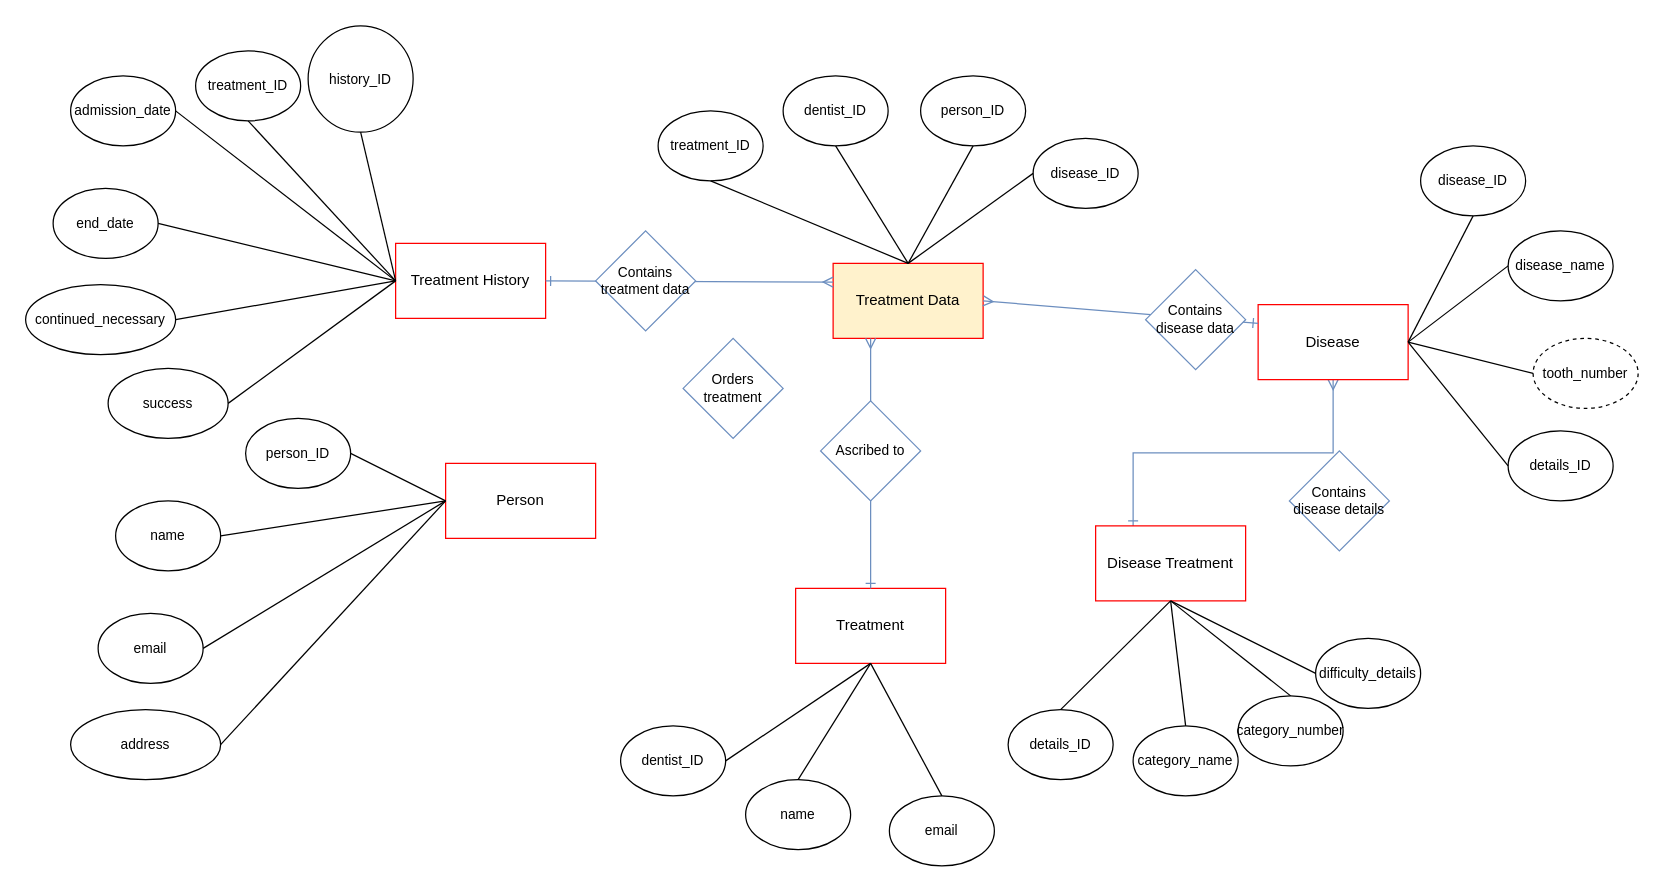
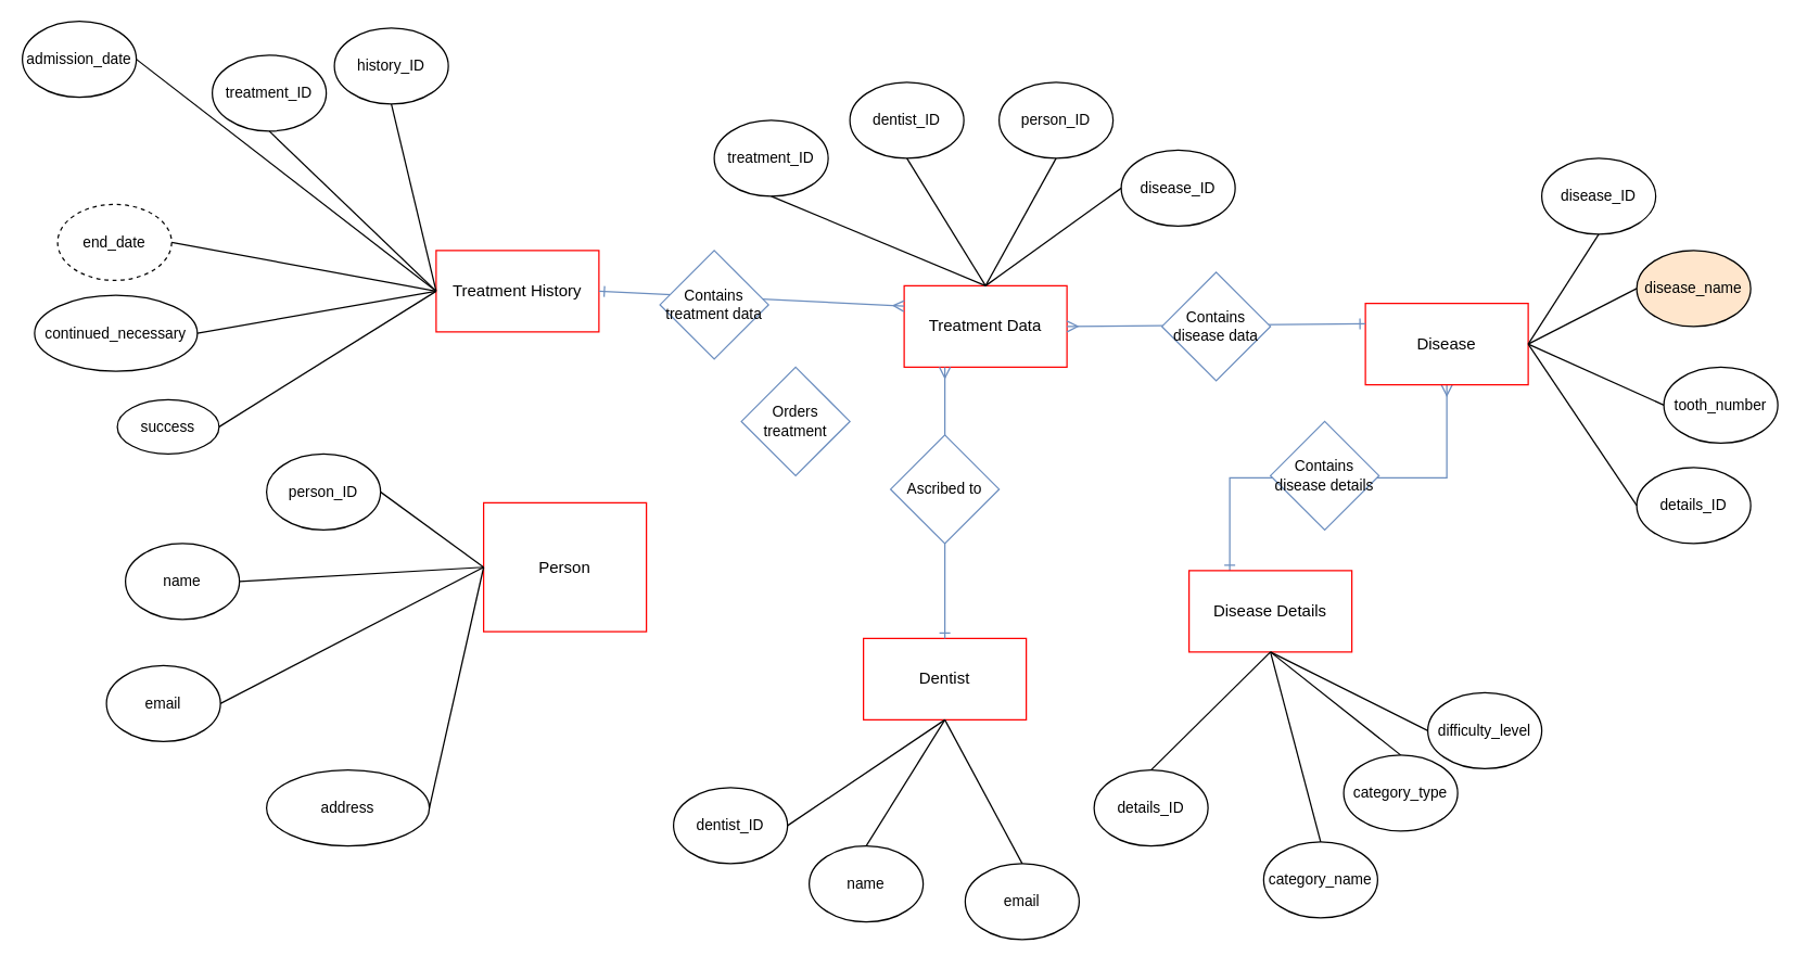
- <mxCell id="20" value="history_ID" style="ellipse;whiteSpace=wrap;html=1;fontFamily=Helvetica;fontSize=11;fontColor=default;" parent="1" vertex="1"><mxGeometry x="246" y="20" width="84" height="85" as="geometry" /></mxCell>
+ <mxCell id="20" value="history_ID" style="ellipse;whiteSpace=wrap;html=1;fontFamily=Helvetica;fontSize=11;fontColor=default;" parent="1" vertex="1"><mxGeometry x="246" y="20" width="84" height="56" as="geometry" /></mxCell>
- <mxCell id="17" value="admission_date" style="ellipse;whiteSpace=wrap;html=1;fontFamily=Helvetica;fontSize=11;fontColor=default;" parent="1" vertex="1"><mxGeometry x="56" y="60" width="84" height="56" as="geometry" /></mxCell>
+ <mxCell id="17" value="admission_date" style="ellipse;whiteSpace=wrap;html=1;fontFamily=Helvetica;fontSize=11;fontColor=default;" parent="1" vertex="1"><mxGeometry x="16" y="15" width="84" height="56" as="geometry" /></mxCell>
- <mxCell id="18" value="end_date" style="ellipse;whiteSpace=wrap;html=1;fontFamily=Helvetica;fontSize=11;fontColor=default;" parent="1" vertex="1"><mxGeometry x="42" width="84" height="56" as="geometry" y="150" /></mxCell>
+ <mxCell id="18" value="end_date" style="ellipse;whiteSpace=wrap;html=1;fontFamily=Helvetica;fontSize=11;fontColor=default;dashed=1;" parent="1" vertex="1"><mxGeometry x="42" width="84" height="56" as="geometry" y="150" /></mxCell>
- <mxCell id="52" value="disease_name" style="ellipse;whiteSpace=wrap;html=1;fontFamily=Helvetica;fontSize=11;fontColor=default;" parent="1" vertex="1"><mxGeometry x="1206" y="184" width="84" height="56" as="geometry" /></mxCell>
+ <mxCell id="52" value="disease_name" style="ellipse;whiteSpace=wrap;html=1;fontFamily=Helvetica;fontSize=11;fontColor=default;fillColor=#ffe6cc;" parent="1" vertex="1"><mxGeometry x="1206" y="184" width="84" height="56" as="geometry" /></mxCell>
- <mxCell id="2" value="Treatment History" style="rounded=0;whiteSpace=wrap;html=1;strokeColor=#FF0000;" parent="1" vertex="1"><mxGeometry x="316" y="194" width="120" height="60" as="geometry" /></mxCell>
+ <mxCell id="2" value="Treatment History" style="rounded=0;whiteSpace=wrap;html=1;strokeColor=#FF0000;" parent="1" vertex="1"><mxGeometry x="321" y="184" width="120" height="60" as="geometry" /></mxCell>
- <mxCell id="16" value="Contains treatment data" style="rhombus;whiteSpace=wrap;html=1;fontFamily=Helvetica;fontSize=11;strokeColor=#6c8ebf;fillColor=#FFFFFF;" parent="1" vertex="1"><mxGeometry x="476" y="184" width="80" height="80" as="geometry" /></mxCell>
+ <mxCell id="16" value="Contains treatment data" style="rhombus;whiteSpace=wrap;html=1;fontFamily=Helvetica;fontSize=11;strokeColor=#6c8ebf;fillColor=#FFFFFF;" parent="1" vertex="1"><mxGeometry x="486" y="184" width="80" height="80" as="geometry" /></mxCell>
- <mxCell id="4" value="Treatment Data" style="rounded=0;whiteSpace=wrap;html=1;strokeColor=#FF0000;fillColor=#fff2cc;" parent="1" vertex="1"><mxGeometry x="666" y="210" width="120" height="60" as="geometry" /></mxCell>
+ <mxCell id="4" value="Treatment Data" style="rounded=0;whiteSpace=wrap;html=1;strokeColor=#FF0000;" parent="1" vertex="1"><mxGeometry x="666" y="210" width="120" height="60" as="geometry" /></mxCell>
- <mxCell id="19" value="continued_necessary" style="ellipse;whiteSpace=wrap;html=1;fontFamily=Helvetica;fontSize=11;fontColor=default;" parent="1" vertex="1"><mxGeometry x="20" y="227" width="120" height="56" as="geometry" /></mxCell>
+ <mxCell id="19" value="continued_necessary" style="ellipse;whiteSpace=wrap;html=1;fontFamily=Helvetica;fontSize=11;fontColor=default;" parent="1" vertex="1"><mxGeometry x="25" y="217" width="120" height="56" as="geometry" /></mxCell>
- <mxCell id="14" value="Contains disease data" style="rhombus;whiteSpace=wrap;html=1;fontFamily=Helvetica;fontSize=11;strokeColor=#6c8ebf;fillColor=#FFFFFF;" parent="1" vertex="1"><mxGeometry x="916" y="215" width="80" height="80" as="geometry" /></mxCell>
+ <mxCell id="14" value="Contains disease data" style="rhombus;whiteSpace=wrap;html=1;fontFamily=Helvetica;fontSize=11;strokeColor=#6c8ebf;fillColor=#FFFFFF;" parent="1" vertex="1"><mxGeometry x="856" y="200" width="80" height="80" as="geometry" /></mxCell>
- <mxCell id="8" value="Disease" style="rounded=0;whiteSpace=wrap;html=1;strokeColor=#FF0000;" parent="1" vertex="1"><mxGeometry x="1006" y="243" width="120" height="60" as="geometry" /></mxCell>
+ <mxCell id="8" value="Disease" style="rounded=0;whiteSpace=wrap;html=1;strokeColor=#FF0000;" parent="1" vertex="1"><mxGeometry x="1006" y="223" width="120" height="60" as="geometry" /></mxCell>
- <mxCell id="53" value="tooth_number" style="ellipse;whiteSpace=wrap;html=1;fontFamily=Helvetica;fontSize=11;fontColor=default;dashed=1;" parent="1" vertex="1"><mxGeometry x="1226" y="270" width="84" height="56" as="geometry" /></mxCell>
+ <mxCell id="53" value="tooth_number" style="ellipse;whiteSpace=wrap;html=1;fontFamily=Helvetica;fontSize=11;fontColor=default;" parent="1" vertex="1"><mxGeometry x="1226" y="270" width="84" height="56" as="geometry" /></mxCell>
- <mxCell id="21" value="success" style="ellipse;whiteSpace=wrap;html=1;fontFamily=Helvetica;fontSize=11;fontColor=default;" parent="1" vertex="1"><mxGeometry x="86" y="294" width="96" height="56" as="geometry" /></mxCell>
+ <mxCell id="21" value="success" style="ellipse;whiteSpace=wrap;html=1;fontFamily=Helvetica;fontSize=11;fontColor=default;" parent="1" vertex="1"><mxGeometry x="86" y="294" width="75" height="40" as="geometry" /></mxCell>
- <mxCell id="3" value="Person" style="rounded=0;whiteSpace=wrap;html=1;strokeColor=#FF0000;" parent="1" vertex="1"><mxGeometry x="356" y="370" width="120" height="60" as="geometry" /></mxCell>
+ <mxCell id="3" value="Person" style="rounded=0;whiteSpace=wrap;html=1;strokeColor=#FF0000;" parent="1" vertex="1"><mxGeometry x="356" y="370" width="120" height="95" as="geometry" /></mxCell>
- <mxCell id="13" value="Contains disease details" style="rhombus;whiteSpace=wrap;html=1;fontFamily=Helvetica;fontSize=11;strokeColor=#6c8ebf;fillColor=#FFFFFF;" parent="1" vertex="1"><mxGeometry x="1031" y="360" width="80" height="80" as="geometry" /></mxCell>
+ <mxCell id="13" value="Contains disease details" style="rhombus;whiteSpace=wrap;html=1;fontFamily=Helvetica;fontSize=11;strokeColor=#6c8ebf;fillColor=#FFFFFF;" parent="1" vertex="1"><mxGeometry x="936" y="310" width="80" height="80" as="geometry" /></mxCell>
- <mxCell id="6" value="Disease Treatment" style="rounded=0;whiteSpace=wrap;html=1;strokeColor=#FF0000;" parent="1" vertex="1"><mxGeometry x="876" y="420" width="120" height="60" as="geometry" /></mxCell>
+ <mxCell id="6" value="Disease Details" style="rounded=0;whiteSpace=wrap;html=1;strokeColor=#FF0000;" parent="1" vertex="1"><mxGeometry x="876" y="420" width="120" height="60" as="geometry" /></mxCell>
- <mxCell id="7" value="Treatment" style="rounded=0;whiteSpace=wrap;html=1;strokeColor=#FF0000;" parent="1" vertex="1"><mxGeometry x="636" y="470" width="120" height="60" as="geometry" /></mxCell>
+ <mxCell id="7" value="Dentist" style="rounded=0;whiteSpace=wrap;html=1;strokeColor=#FF0000;" parent="1" vertex="1"><mxGeometry x="636" y="470" width="120" height="60" as="geometry" /></mxCell>
- <mxCell id="59" value="difficulty_details" style="ellipse;whiteSpace=wrap;html=1;fontFamily=Helvetica;fontSize=11;fontColor=default;" parent="1" vertex="1"><mxGeometry x="1052" y="510" width="84" height="56" as="geometry" /></mxCell>
+ <mxCell id="59" value="difficulty_level" style="ellipse;whiteSpace=wrap;html=1;fontFamily=Helvetica;fontSize=11;fontColor=default;" parent="1" vertex="1"><mxGeometry x="1052" y="510" width="84" height="56" as="geometry" /></mxCell>
- <mxCell id="60" value="category_number" style="ellipse;whiteSpace=wrap;html=1;fontFamily=Helvetica;fontSize=11;fontColor=default;" parent="1" vertex="1"><mxGeometry x="990" y="556" width="84" height="56" as="geometry" /></mxCell>
+ <mxCell id="60" value="category_type" style="ellipse;whiteSpace=wrap;html=1;fontFamily=Helvetica;fontSize=11;fontColor=default;" parent="1" vertex="1"><mxGeometry x="990" y="556" width="84" height="56" as="geometry" /></mxCell>
- <mxCell id="31" value="address" style="ellipse;whiteSpace=wrap;html=1;fontFamily=Helvetica;fontSize=11;fontColor=default;" parent="1" vertex="1"><mxGeometry x="56" y="567" width="120" height="56" as="geometry" /></mxCell>
+ <mxCell id="31" value="address" style="ellipse;whiteSpace=wrap;html=1;fontFamily=Helvetica;fontSize=11;fontColor=default;" parent="1" vertex="1"><mxGeometry x="196" y="567" width="120" height="56" as="geometry" /></mxCell>
- <mxCell id="61" value="category_name" style="ellipse;whiteSpace=wrap;html=1;fontFamily=Helvetica;fontSize=11;fontColor=default;" parent="1" vertex="1"><mxGeometry x="906" y="580" width="84" height="56" as="geometry" /></mxCell>
+ <mxCell id="61" value="category_name" style="ellipse;whiteSpace=wrap;html=1;fontFamily=Helvetica;fontSize=11;fontColor=default;" parent="1" vertex="1"><mxGeometry x="931" y="620" width="84" height="56" as="geometry" /></mxCell>
